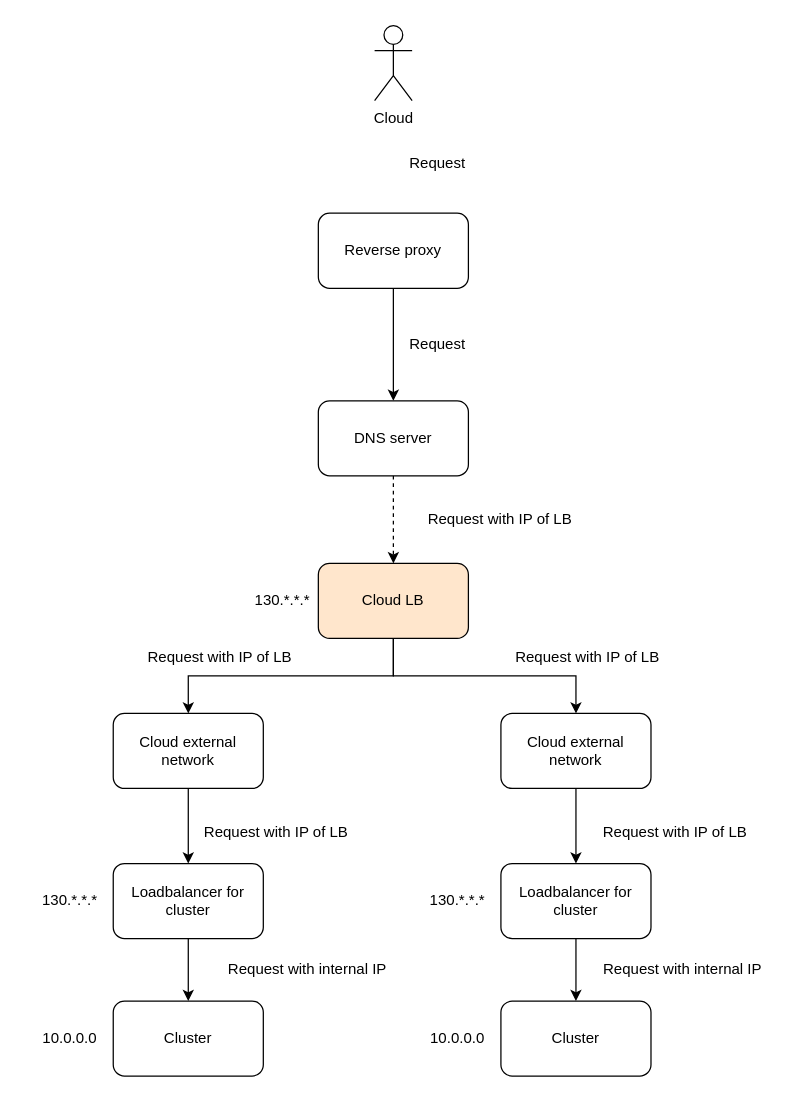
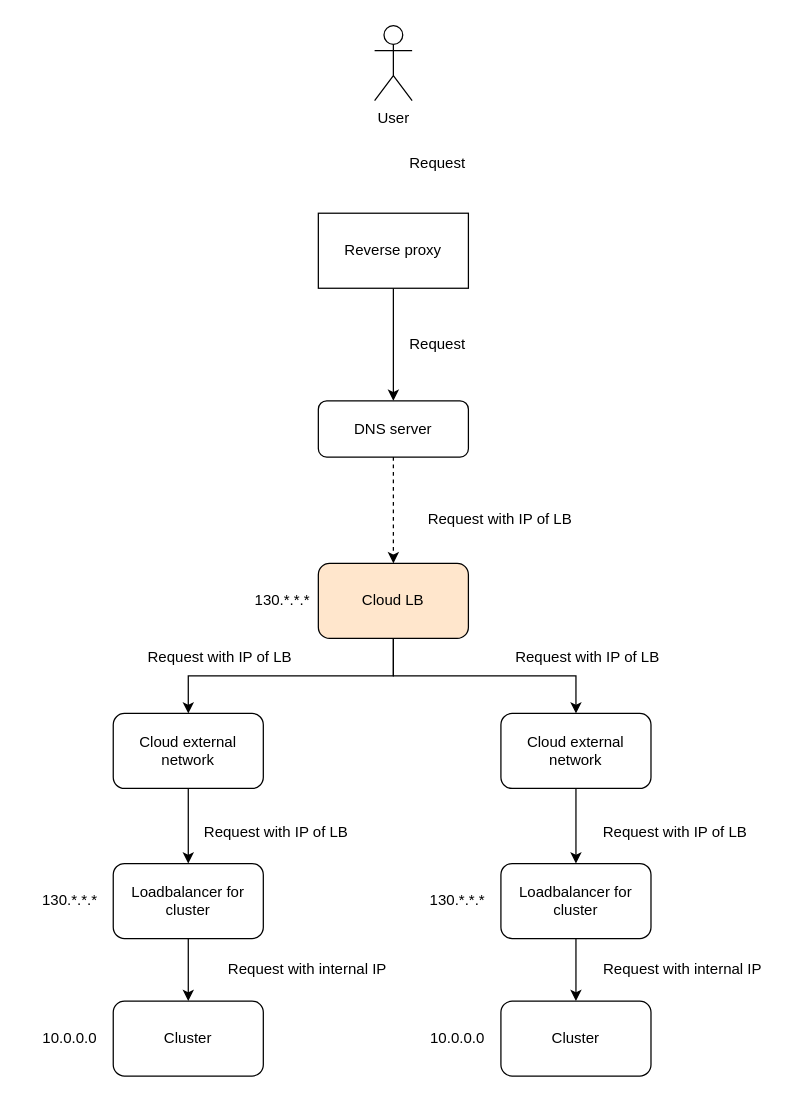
- <mxCell id="4" value="Cloud" style="shape=umlActor;verticalLabelPosition=bottom;verticalAlign=top;html=1;outlineConnect=0;" vertex="1" parent="1"><mxGeometry x="299" y="20" width="30" height="60" as="geometry" /></mxCell>
+ <mxCell id="4" value="User" style="shape=umlActor;verticalLabelPosition=bottom;verticalAlign=top;html=1;outlineConnect=0;" vertex="1" parent="1"><mxGeometry x="299" y="20" width="30" height="60" as="geometry" /></mxCell>
- <mxCell id="3" value="Reverse proxy" style="rounded=1;whiteSpace=wrap;html=1;" vertex="1" parent="1"><mxGeometry x="254" y="170" width="120" height="60" as="geometry" /></mxCell>
+ <mxCell id="3" value="Reverse proxy" style="whiteSpace=wrap;html=1;rounded=0;" vertex="1" parent="1"><mxGeometry x="254" y="170" width="120" height="60" as="geometry" /></mxCell>
- <mxCell id="7" value="DNS server" style="rounded=1;whiteSpace=wrap;html=1;" vertex="1" parent="1"><mxGeometry x="254" y="320" width="120" height="60" as="geometry" /></mxCell>
+ <mxCell id="7" value="DNS server" style="rounded=1;whiteSpace=wrap;html=1;" vertex="1" parent="1"><mxGeometry x="254" y="320" width="120" height="45" as="geometry" /></mxCell>
